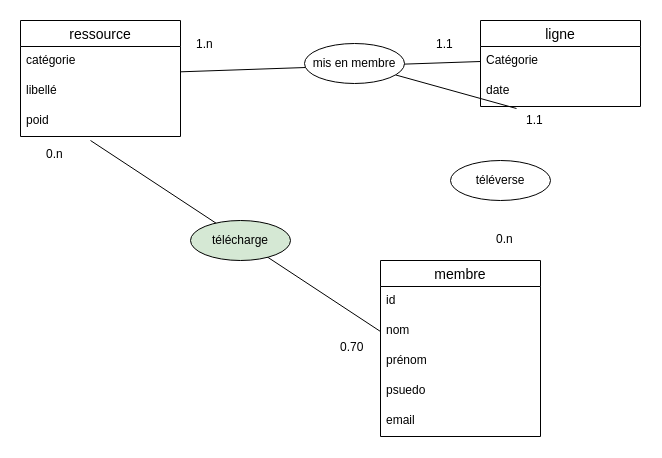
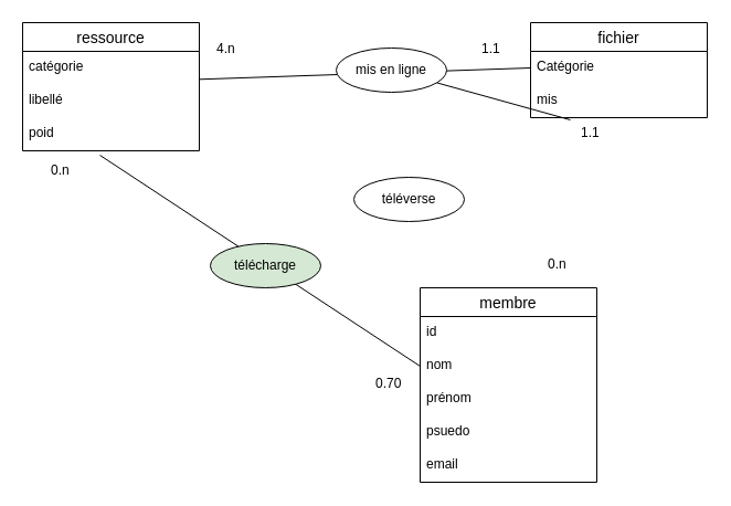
- <mxCell id="12" value="ligne" style="swimlane;fontStyle=0;childLayout=stackLayout;horizontal=1;startSize=26;horizontalStack=0;resizeParent=1;resizeParentMax=0;resizeLast=0;collapsible=1;marginBottom=0;align=center;fontSize=14;" vertex="1" parent="1"><mxGeometry x="480" y="20" width="160" height="86" as="geometry" /></mxCell>
+ <mxCell id="12" value="fichier" style="swimlane;fontStyle=0;childLayout=stackLayout;horizontal=1;startSize=26;horizontalStack=0;resizeParent=1;resizeParentMax=0;resizeLast=0;collapsible=1;marginBottom=0;align=center;fontSize=14;" vertex="1" parent="1"><mxGeometry x="480" y="20" width="160" height="86" as="geometry" /></mxCell>
- <mxCell id="25" value="1.n" style="text;strokeColor=none;fillColor=none;spacingLeft=4;spacingRight=4;overflow=hidden;rotatable=0;points=[[0,0.5],[1,0.5]];portConstraint=eastwest;fontSize=12;" vertex="1" parent="1"><mxGeometry x="190" y="30" width="40" height="30" as="geometry" /></mxCell>
+ <mxCell id="25" value="4.n" style="text;strokeColor=none;fillColor=none;spacingLeft=4;spacingRight=4;overflow=hidden;rotatable=0;points=[[0,0.5],[1,0.5]];portConstraint=eastwest;fontSize=12;" vertex="1" parent="1"><mxGeometry x="190" y="30" width="40" height="30" as="geometry" /></mxCell>
- <mxCell id="20" value="mis en membre" style="ellipse;whiteSpace=wrap;html=1;align=center;" vertex="1" parent="1"><mxGeometry x="304" y="43" width="100" height="40" as="geometry" /></mxCell>
+ <mxCell id="20" value="mis en ligne" style="ellipse;whiteSpace=wrap;html=1;align=center;" vertex="1" parent="1"><mxGeometry x="304" y="43" width="100" height="40" as="geometry" /></mxCell>
- <mxCell id="14" value="date" style="text;strokeColor=none;fillColor=none;spacingLeft=4;spacingRight=4;overflow=hidden;rotatable=0;points=[[0,0.5],[1,0.5]];portConstraint=eastwest;fontSize=12;" vertex="1" parent="12"><mxGeometry y="56" width="160" height="30" as="geometry" /></mxCell>
+ <mxCell id="14" value="mis" style="text;strokeColor=none;fillColor=none;spacingLeft=4;spacingRight=4;overflow=hidden;rotatable=0;points=[[0,0.5],[1,0.5]];portConstraint=eastwest;fontSize=12;" vertex="1" parent="12"><mxGeometry y="56" width="160" height="30" as="geometry" /></mxCell>
- <mxCell id="16" value="téléverse" style="ellipse;whiteSpace=wrap;html=1;align=center;" vertex="1" parent="1"><mxGeometry x="450" y="160" width="100" height="40" as="geometry" /></mxCell>
+ <mxCell id="16" value="téléverse" style="ellipse;whiteSpace=wrap;html=1;align=center;" vertex="1" parent="1"><mxGeometry x="320" y="160" width="100" height="40" as="geometry" /></mxCell>
